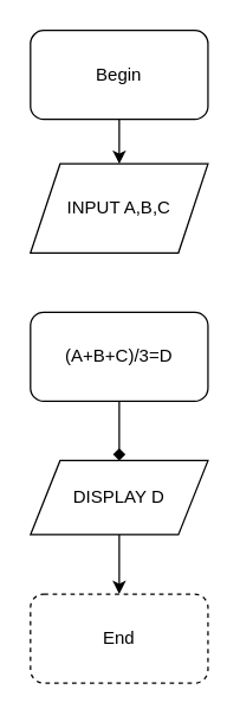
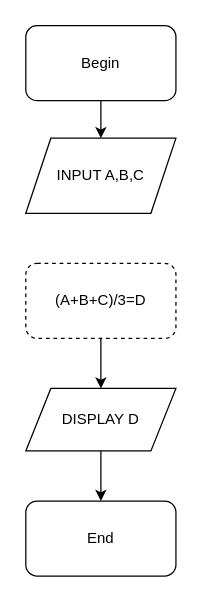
- <mxCell id="6" value="(A+B+C)/3=D" style="rounded=1;whiteSpace=wrap;html=1;" vertex="1" parent="1"><mxGeometry x="20" y="210" width="120" height="60" as="geometry" /></mxCell>
+ <mxCell id="6" value="(A+B+C)/3=D" style="rounded=1;whiteSpace=wrap;html=1;dashed=1;" vertex="1" parent="1"><mxGeometry x="20" y="210" width="120" height="60" as="geometry" /></mxCell>
- <mxCell id="5" value="" style="edgeStyle=orthogonalEdgeStyle;rounded=0;orthogonalLoop=1;jettySize=auto;html=1;endArrow=diamond;" edge="1" parent="1" source="6" target="8"><mxGeometry relative="1" as="geometry" /></mxCell>
+ <mxCell id="5" value="" style="edgeStyle=orthogonalEdgeStyle;rounded=0;orthogonalLoop=1;jettySize=auto;html=1;" edge="1" parent="1" source="6" target="8"><mxGeometry relative="1" as="geometry" /></mxCell>
- <mxCell id="9" value="End" style="rounded=1;whiteSpace=wrap;html=1;dashed=1;" vertex="1" parent="1"><mxGeometry x="20" y="400" width="120" height="60" as="geometry" /></mxCell>
+ <mxCell id="9" value="End" style="rounded=1;whiteSpace=wrap;html=1;" vertex="1" parent="1"><mxGeometry x="20" y="400" width="120" height="60" as="geometry" /></mxCell>
